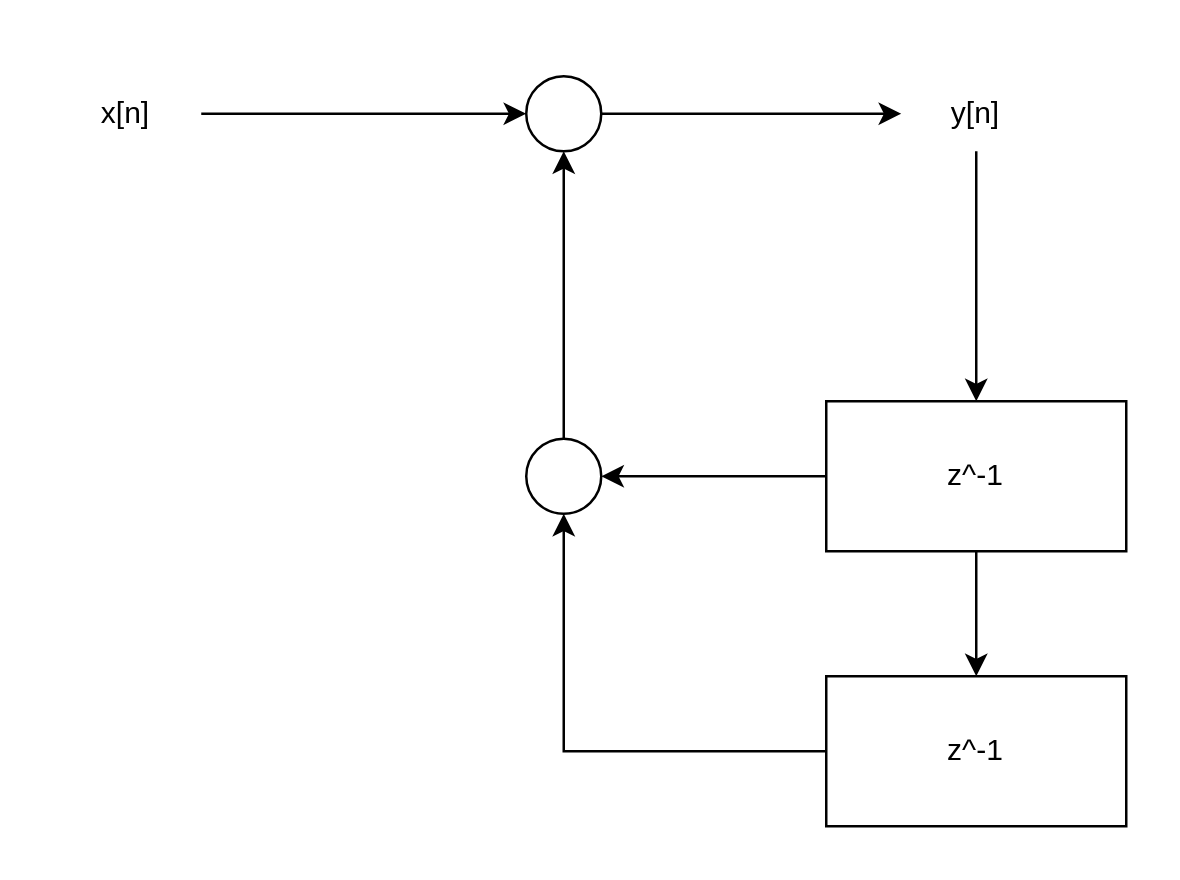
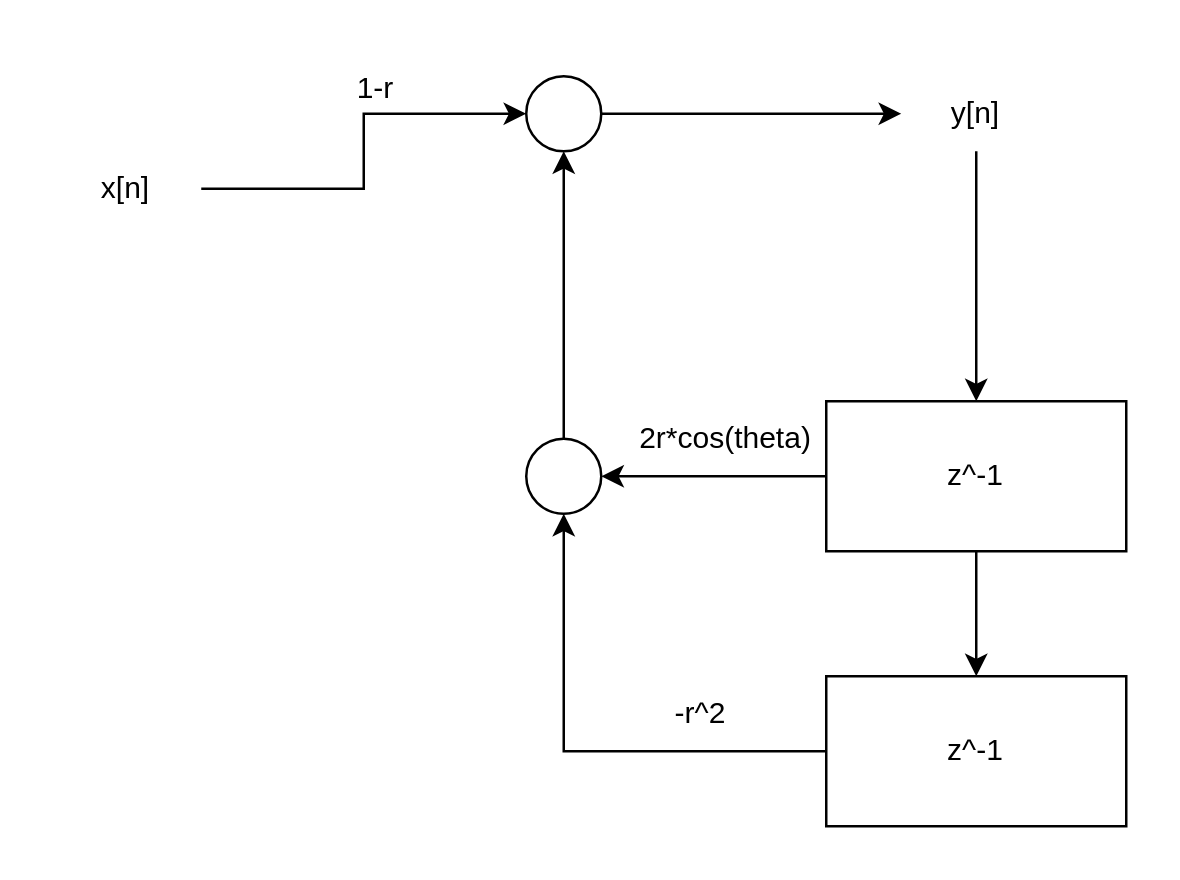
+ <mxCell id="13" value="1-r" style="text;html=1;strokeColor=none;fillColor=none;align=center;verticalAlign=middle;whiteSpace=wrap;rounded=0;" vertex="1" parent="1"><mxGeometry x="120" y="20" width="60" height="30" as="geometry" /></mxCell>
- <mxCell id="11" value="x[n]" style="text;html=1;strokeColor=none;fillColor=none;align=center;verticalAlign=middle;whiteSpace=wrap;rounded=0;" vertex="1" parent="1"><mxGeometry x="20" y="30" width="60" height="30" as="geometry" /></mxCell>
+ <mxCell id="11" value="x[n]" style="text;html=1;strokeColor=none;fillColor=none;align=center;verticalAlign=middle;whiteSpace=wrap;rounded=0;" vertex="1" parent="1"><mxGeometry x="20" y="60" width="60" height="30" as="geometry" /></mxCell>
+ <mxCell id="12" value="2r*cos(theta)" style="text;html=1;strokeColor=none;fillColor=none;align=center;verticalAlign=middle;whiteSpace=wrap;rounded=0;" vertex="1" parent="1"><mxGeometry x="260" y="160" width="60" height="30" as="geometry" /></mxCell>
+ <mxCell id="17" value="-r^2" style="text;html=1;strokeColor=none;fillColor=none;align=center;verticalAlign=middle;whiteSpace=wrap;rounded=0;" vertex="1" parent="1"><mxGeometry x="250" y="270" width="60" height="30" as="geometry" /></mxCell>
